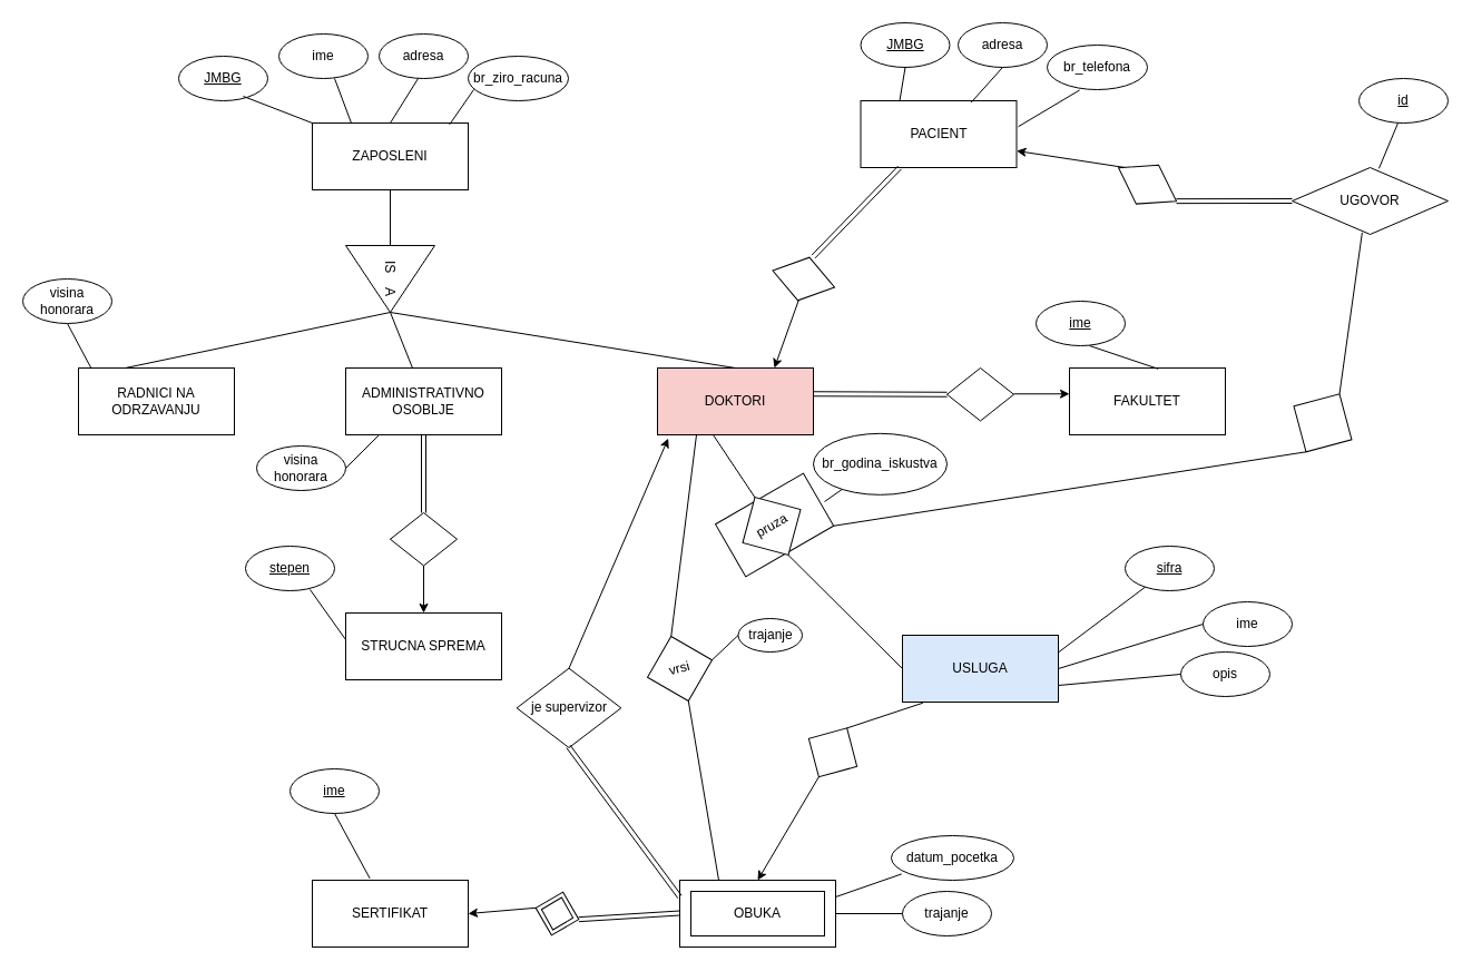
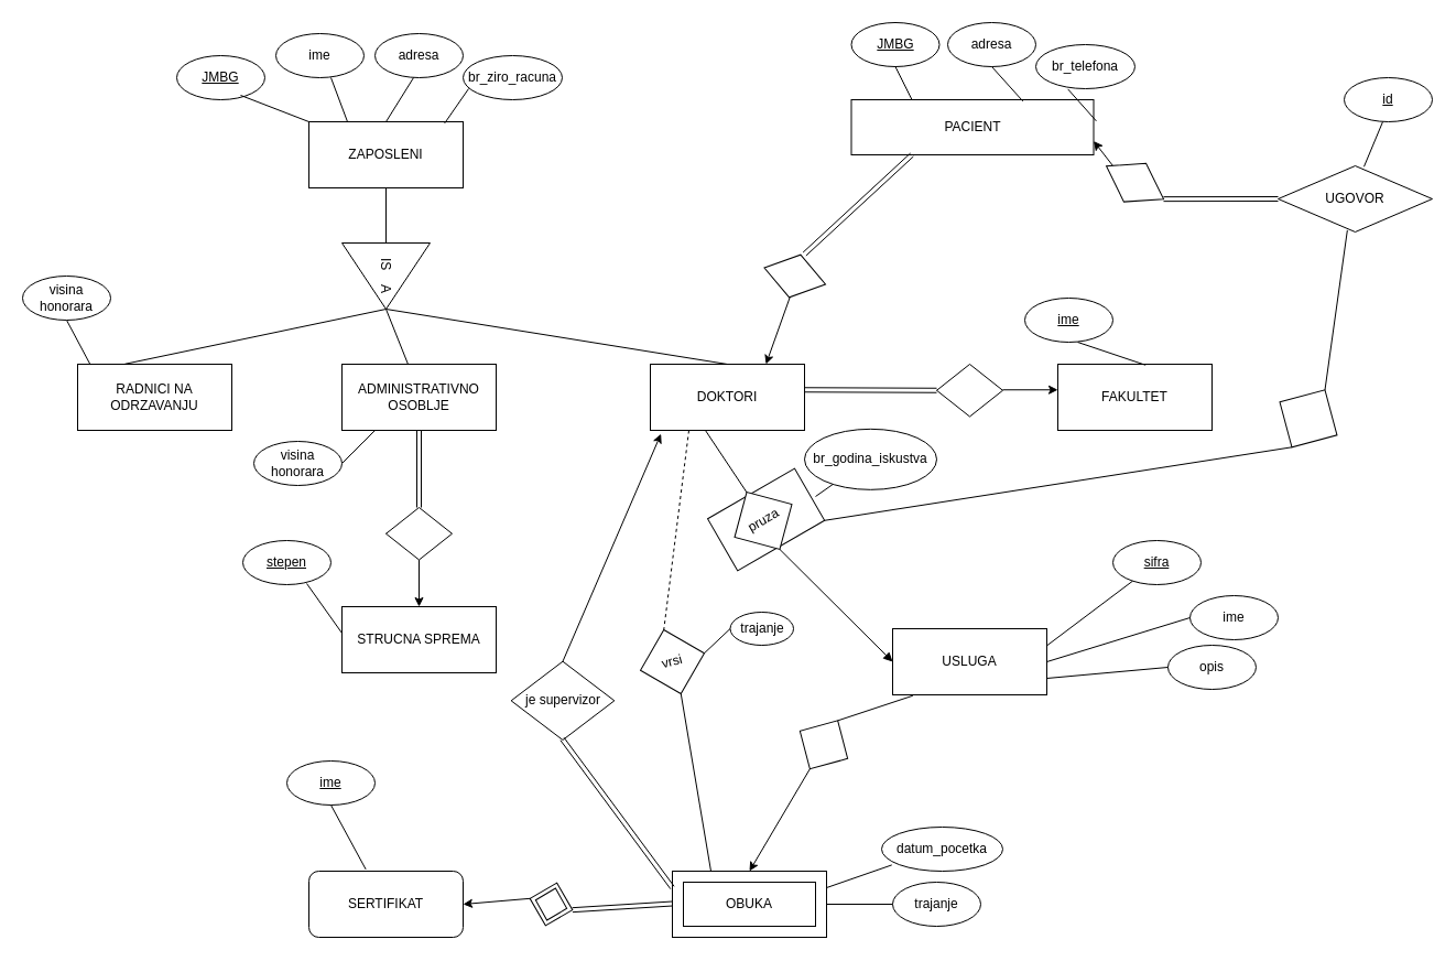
- <mxCell id="67" value="PACIENT" style="rounded=0;whiteSpace=wrap;html=1;" vertex="1" parent="1"><mxGeometry x="772.5" y="90" width="140" height="60" as="geometry" /></mxCell>
+ <mxCell id="67" value="PACIENT" style="rounded=0;whiteSpace=wrap;html=1;" vertex="1" parent="1"><mxGeometry x="772.5" y="90" width="220" height="50" as="geometry" /></mxCell>
- <mxCell id="19" value="DOKTORI" style="rounded=0;whiteSpace=wrap;html=1;fillColor=#f8cecc;" vertex="1" parent="1"><mxGeometry x="590" y="330" width="140" height="60" as="geometry" /></mxCell>
+ <mxCell id="19" value="DOKTORI" style="rounded=0;whiteSpace=wrap;html=1;" vertex="1" parent="1"><mxGeometry x="590" y="330" width="140" height="60" as="geometry" /></mxCell>
- <mxCell id="60" value="" style="endArrow=none;html=1;rounded=0;exitX=0.25;exitY=1;exitDx=0;exitDy=0;entryX=0;entryY=0.5;entryDx=0;entryDy=0;" edge="1" parent="1" source="19" target="61"><mxGeometry width="50" height="50" relative="1" as="geometry"><mxPoint x="590" y="440" as="sourcePoint" /><mxPoint x="600" y="570" as="targetPoint" /></mxGeometry></mxCell>
+ <mxCell id="60" value="" style="endArrow=none;html=1;rounded=0;exitX=0.25;exitY=1;exitDx=0;exitDy=0;entryX=0;entryY=0.5;entryDx=0;entryDy=0;dashed=1;" edge="1" parent="1" source="19" target="61"><mxGeometry width="50" height="50" relative="1" as="geometry"><mxPoint x="590" y="440" as="sourcePoint" /><mxPoint x="600" y="570" as="targetPoint" /></mxGeometry></mxCell>
- <mxCell id="50" value="" style="endArrow=none;html=1;rounded=0;exitX=1;exitY=0.5;exitDx=0;exitDy=0;entryX=0;entryY=0.5;entryDx=0;entryDy=0;" edge="1" parent="1" source="49" target="41"><mxGeometry width="50" height="50" relative="1" as="geometry"><mxPoint x="710" y="500" as="sourcePoint" /><mxPoint x="750" y="560" as="targetPoint" /></mxGeometry></mxCell>
+ <mxCell id="50" value="" style="endArrow=block;html=1;rounded=0;exitX=1;exitY=0.5;exitDx=0;exitDy=0;entryX=0;entryY=0.5;entryDx=0;entryDy=0;" edge="1" parent="1" source="49" target="41"><mxGeometry width="50" height="50" relative="1" as="geometry"><mxPoint x="710" y="500" as="sourcePoint" /><mxPoint x="750" y="560" as="targetPoint" /></mxGeometry></mxCell>
- <mxCell id="41" value="USLUGA" style="rounded=0;whiteSpace=wrap;html=1;fillColor=#dae8fc;" vertex="1" parent="1"><mxGeometry x="810" y="570" width="140" height="60" as="geometry" /></mxCell>
+ <mxCell id="41" value="USLUGA" style="rounded=0;whiteSpace=wrap;html=1;" vertex="1" parent="1"><mxGeometry x="810" y="570" width="140" height="60" as="geometry" /></mxCell>
- <mxCell id="84" value="SERTIFIKAT" style="rounded=0;whiteSpace=wrap;html=1;" vertex="1" parent="1"><mxGeometry x="280" y="790" width="140" height="60" as="geometry" /></mxCell>
+ <mxCell id="84" value="SERTIFIKAT" style="whiteSpace=wrap;html=1;rounded=1;" vertex="1" parent="1"><mxGeometry x="280" y="790" width="140" height="60" as="geometry" /></mxCell>
